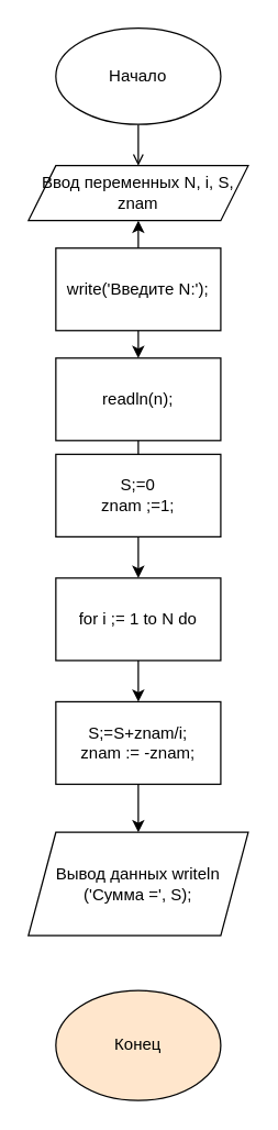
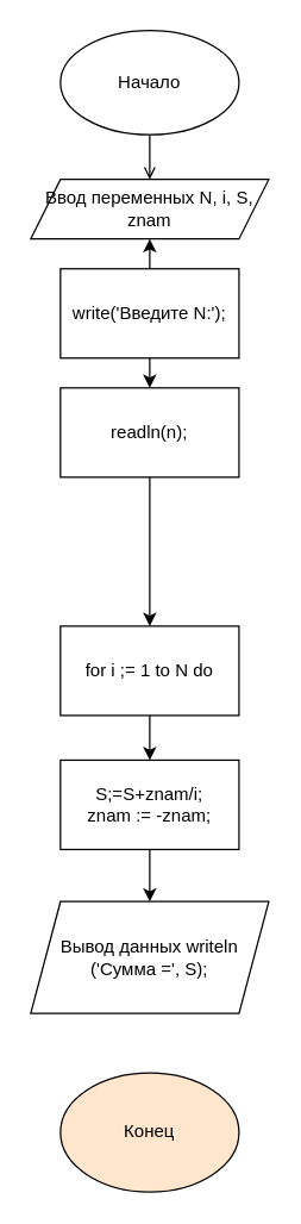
- <mxCell id="10" value="S;=0&lt;br&gt;znam ;=1;" style="rounded=0;whiteSpace=wrap;html=1;" vertex="1" parent="1"><mxGeometry x="40" y="330" width="120" height="60" as="geometry" /></mxCell>
